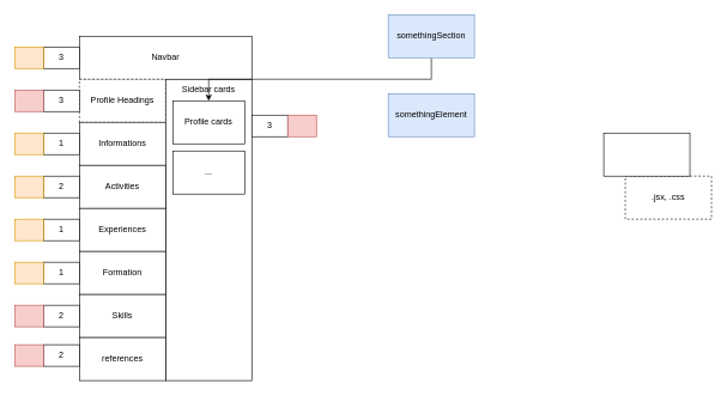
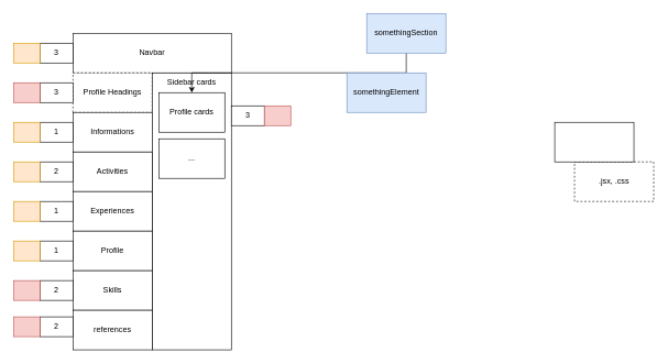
- <mxCell id="14" value="somethingSection" style="rounded=0;whiteSpace=wrap;html=1;fillColor=#dae8fc;strokeColor=#6c8ebf;" vertex="1" parent="1"><mxGeometry x="540" y="20" width="120" height="60" as="geometry" /></mxCell>
+ <mxCell id="14" value="somethingSection" style="rounded=0;whiteSpace=wrap;html=1;fillColor=#dae8fc;strokeColor=#6c8ebf;" vertex="1" parent="1"><mxGeometry x="555" y="20" width="120" height="60" as="geometry" /></mxCell>
- <mxCell id="15" value="somethingElement" style="rounded=0;whiteSpace=wrap;html=1;fillColor=#dae8fc;strokeColor=#6c8ebf;" vertex="1" parent="1"><mxGeometry x="540" y="130" width="120" height="60" as="geometry" /></mxCell>
+ <mxCell id="15" value="somethingElement" style="rounded=0;whiteSpace=wrap;html=1;fillColor=#dae8fc;strokeColor=#6c8ebf;" vertex="1" parent="1"><mxGeometry x="525" y="110" width="120" height="60" as="geometry" /></mxCell>
- <mxCell id="8" value="Formation" style="rounded=0;whiteSpace=wrap;html=1;" vertex="1" parent="1"><mxGeometry x="110" y="350" width="120" height="60" as="geometry" /></mxCell>
+ <mxCell id="8" value="Profile" style="rounded=0;whiteSpace=wrap;html=1;" vertex="1" parent="1"><mxGeometry x="110" y="350" width="120" height="60" as="geometry" /></mxCell>
